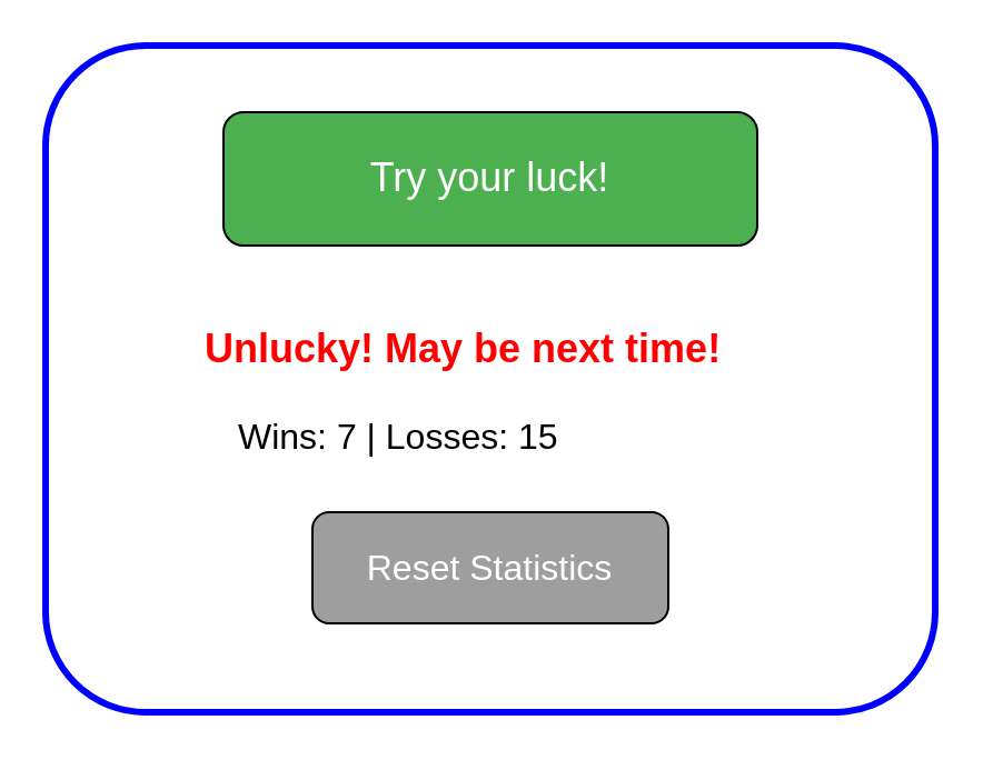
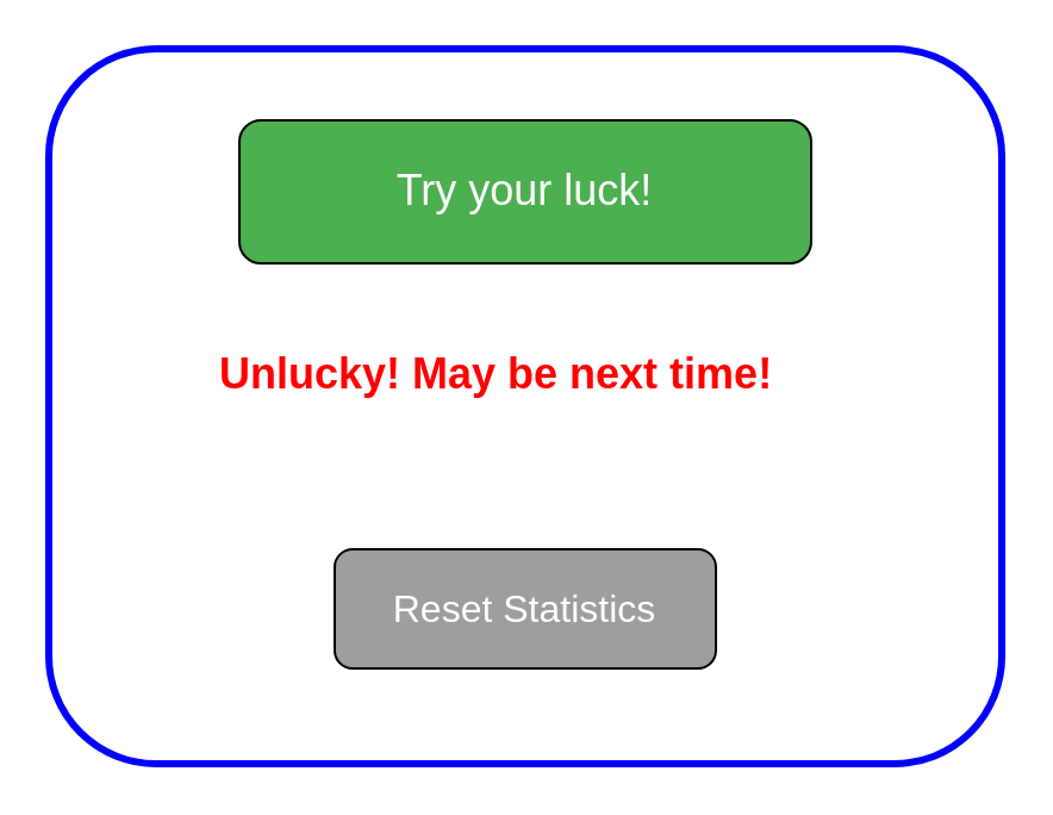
- <mxCell id="5" value="Wins: 7 | Losses: 15" style="text;html=1;fontSize=16" vertex="1" parent="1"><mxGeometry x="105" y="180" width="240" height="40" as="geometry" /></mxCell>
